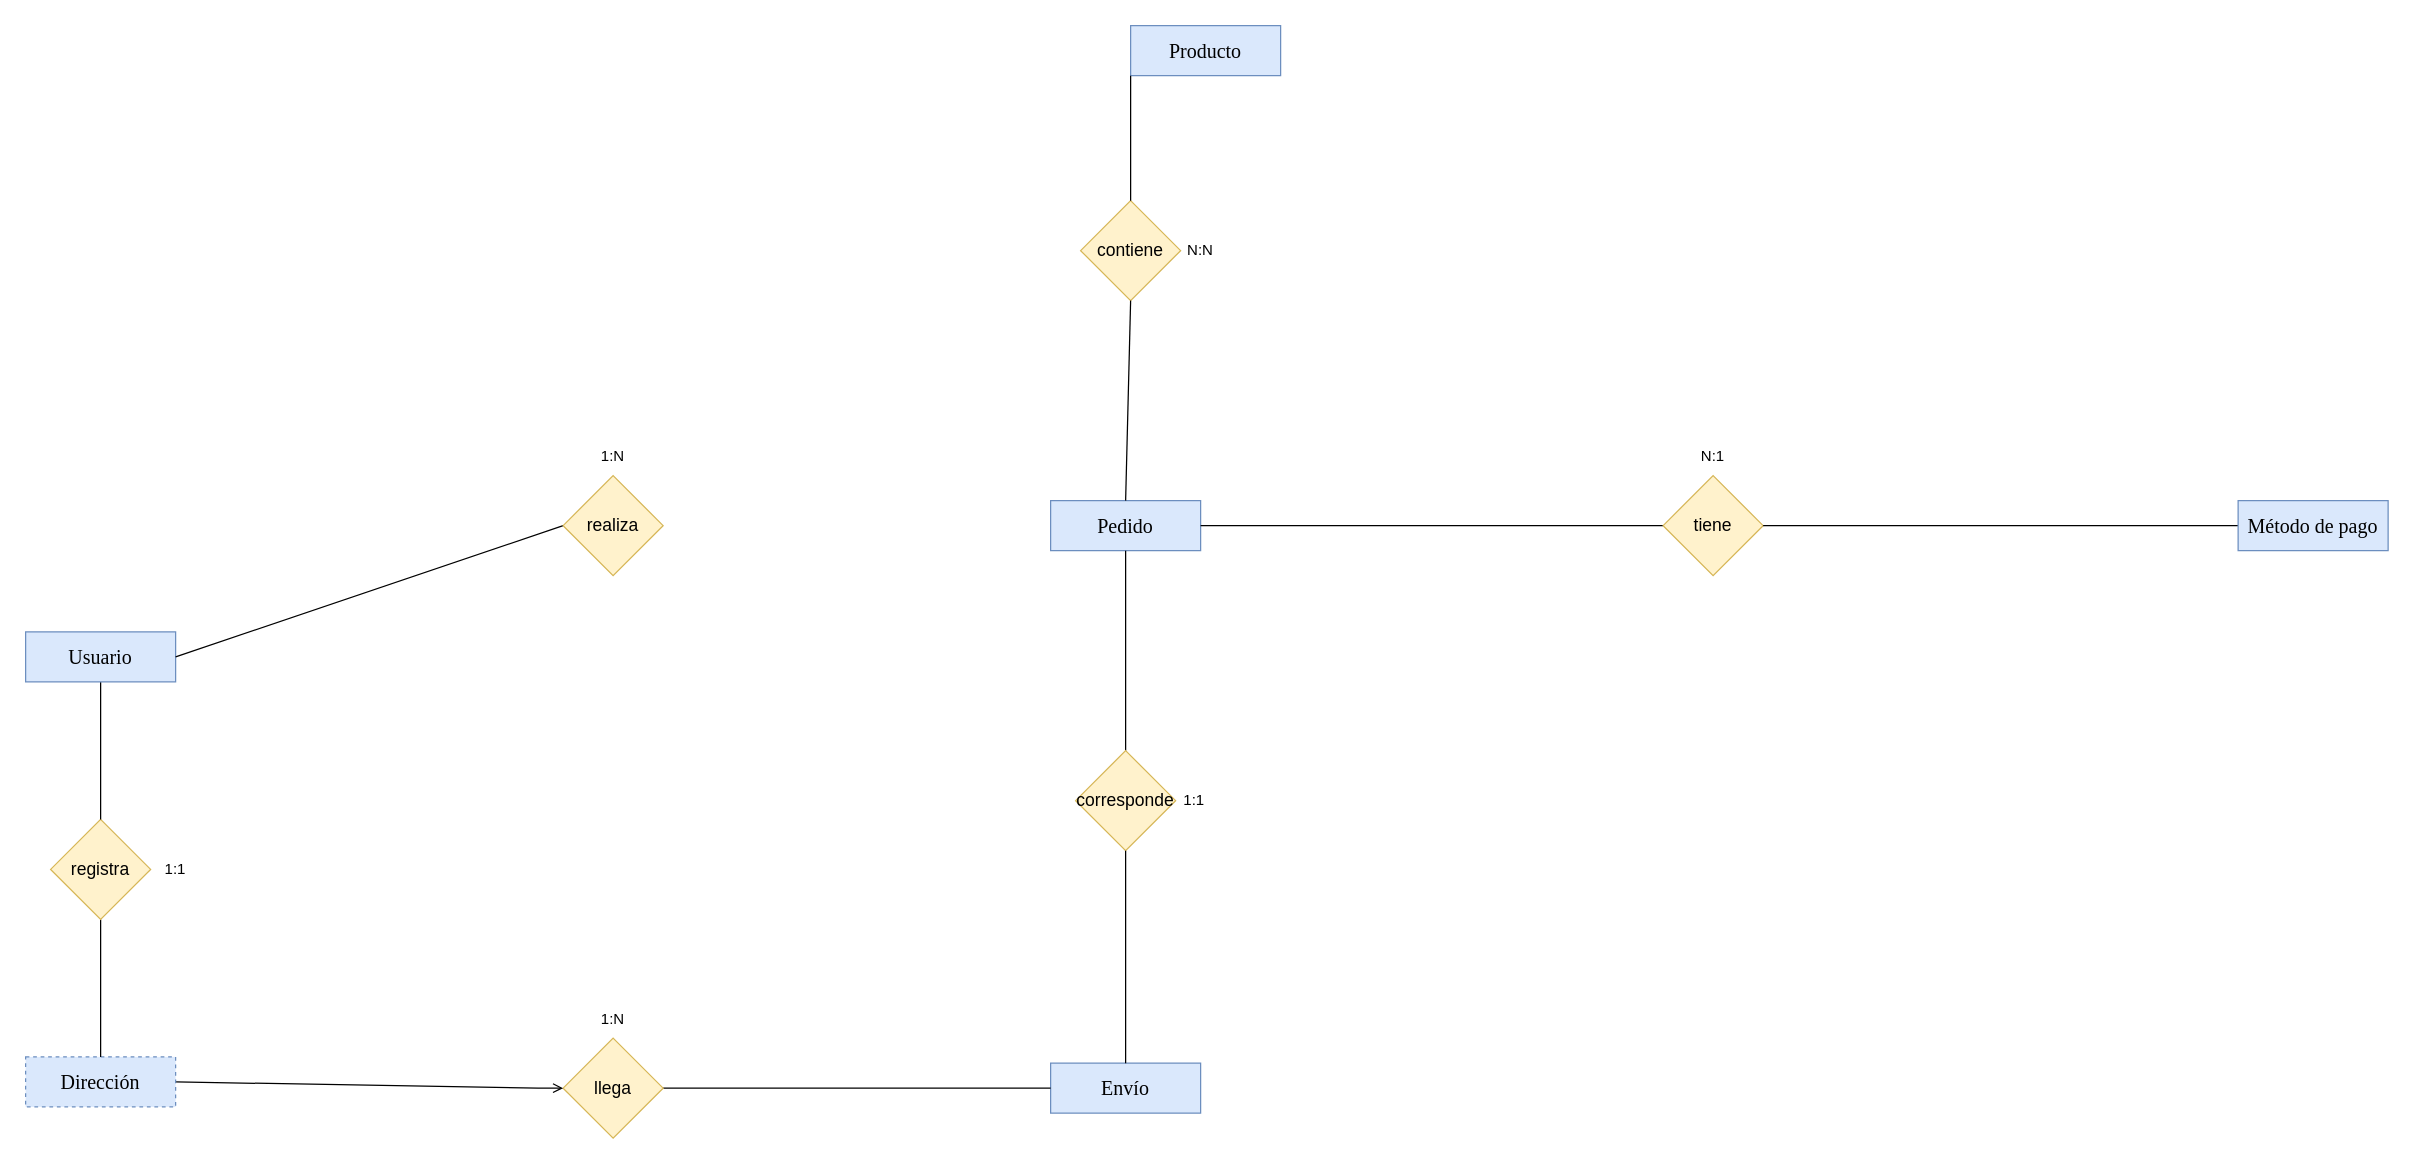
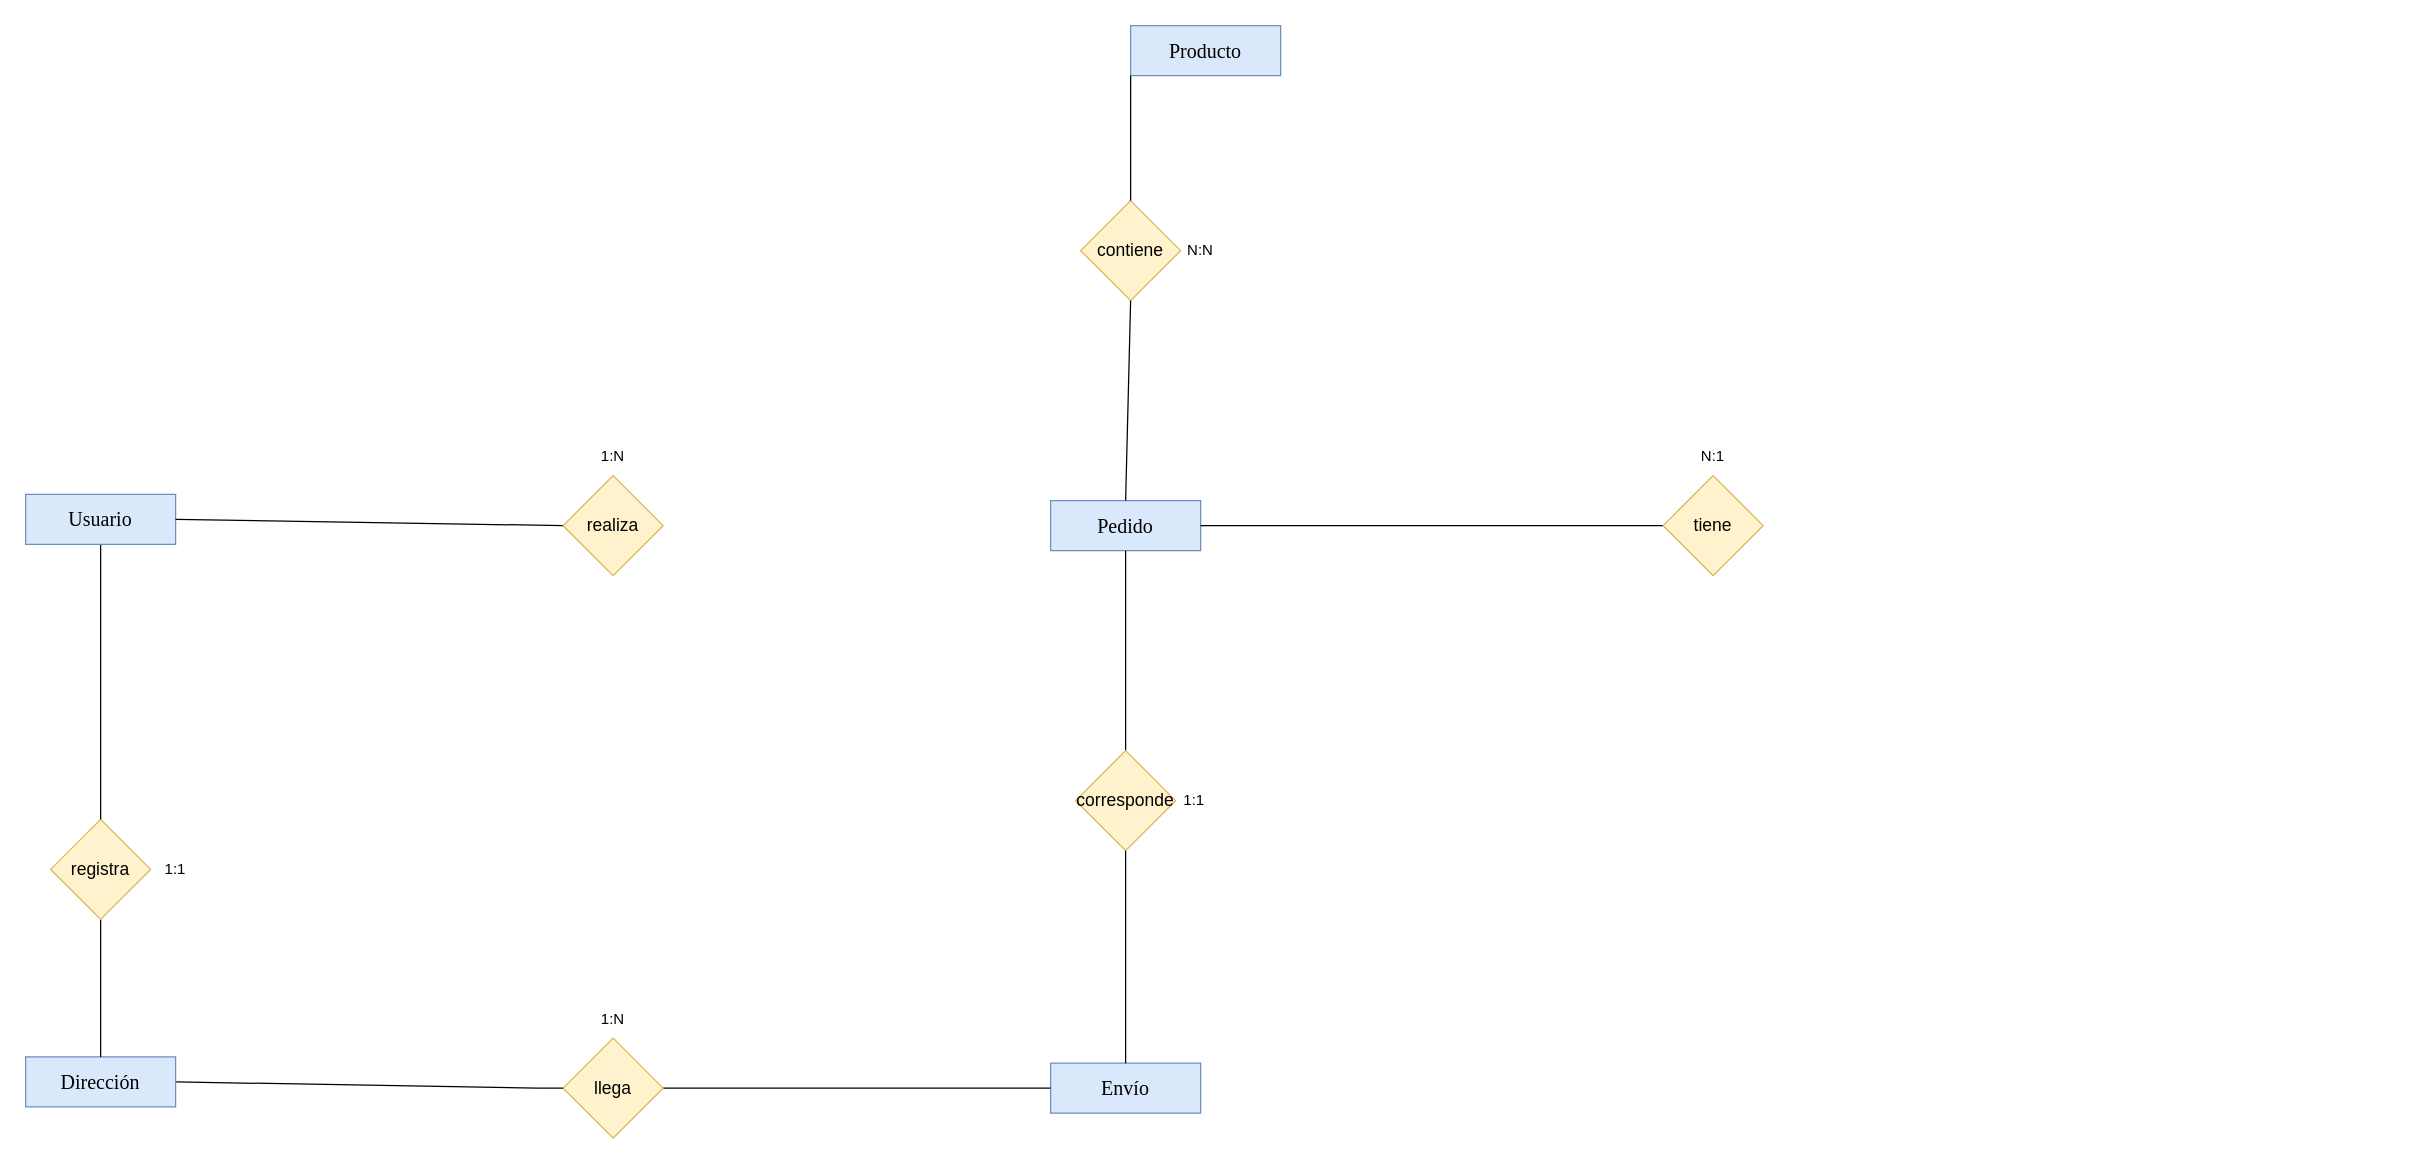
- <mxCell id="9" value="" style="endArrow=none;html=1;rounded=0;entryX=1;entryY=0.5;entryDx=0;entryDy=0;exitX=0;exitY=0.5;exitDx=0;exitDy=0;" parent="1" source="10" target="8" edge="1"><mxGeometry width="50" height="50" relative="1" as="geometry"><mxPoint x="1450" y="420" as="sourcePoint" /><mxPoint x="1400" y="480" as="targetPoint" /></mxGeometry></mxCell>
- <mxCell id="10" value="Método de pago" style="rounded=0;whiteSpace=wrap;html=1;fillColor=#dae8fc;strokeColor=#6c8ebf;fontFamily=Verdana;fontSize=16;horizontal=1;" parent="1" vertex="1"><mxGeometry x="1790" y="400" width="120" height="40" as="geometry" /></mxCell>
- <mxCell id="22" value="Usuario" style="rounded=0;whiteSpace=wrap;html=1;fillColor=#dae8fc;strokeColor=#6c8ebf;fontFamily=Verdana;fontSize=16;horizontal=1;" parent="1" vertex="1"><mxGeometry x="20" y="505" width="120" height="40" as="geometry" /></mxCell>
+ <mxCell id="22" value="Usuario" style="rounded=0;whiteSpace=wrap;html=1;fillColor=#dae8fc;strokeColor=#6c8ebf;fontFamily=Verdana;fontSize=16;horizontal=1;" parent="1" vertex="1"><mxGeometry x="20" y="395" width="120" height="40" as="geometry" /></mxCell>
- <mxCell id="18" value="Dirección" style="rounded=0;whiteSpace=wrap;html=1;fillColor=#dae8fc;strokeColor=#6c8ebf;fontFamily=Verdana;fontSize=16;horizontal=1;dashed=1;" parent="1" vertex="1"><mxGeometry x="20" y="845" width="120" height="40" as="geometry" /></mxCell>
+ <mxCell id="18" value="Dirección" style="rounded=0;whiteSpace=wrap;html=1;fillColor=#dae8fc;strokeColor=#6c8ebf;fontFamily=Verdana;fontSize=16;horizontal=1;" parent="1" vertex="1"><mxGeometry x="20" y="845" width="120" height="40" as="geometry" /></mxCell>
- <mxCell id="17" value="" style="endArrow=open;html=1;rounded=0;entryX=0;entryY=0.5;entryDx=0;entryDy=0;exitX=1;exitY=0.5;exitDx=0;exitDy=0;" parent="1" source="18" target="16" edge="1"><mxGeometry width="50" height="50" relative="1" as="geometry"><mxPoint x="320" y="869.5" as="sourcePoint" /><mxPoint x="540" y="869.5" as="targetPoint" /><Array as="points"><mxPoint x="430" y="870" /></Array></mxGeometry></mxCell>
+ <mxCell id="17" value="" style="endArrow=none;html=1;rounded=0;entryX=0;entryY=0.5;entryDx=0;entryDy=0;exitX=1;exitY=0.5;exitDx=0;exitDy=0;" parent="1" source="18" target="16" edge="1"><mxGeometry width="50" height="50" relative="1" as="geometry"><mxPoint x="320" y="869.5" as="sourcePoint" /><mxPoint x="540" y="869.5" as="targetPoint" /><Array as="points"><mxPoint x="430" y="870" /></Array></mxGeometry></mxCell>
